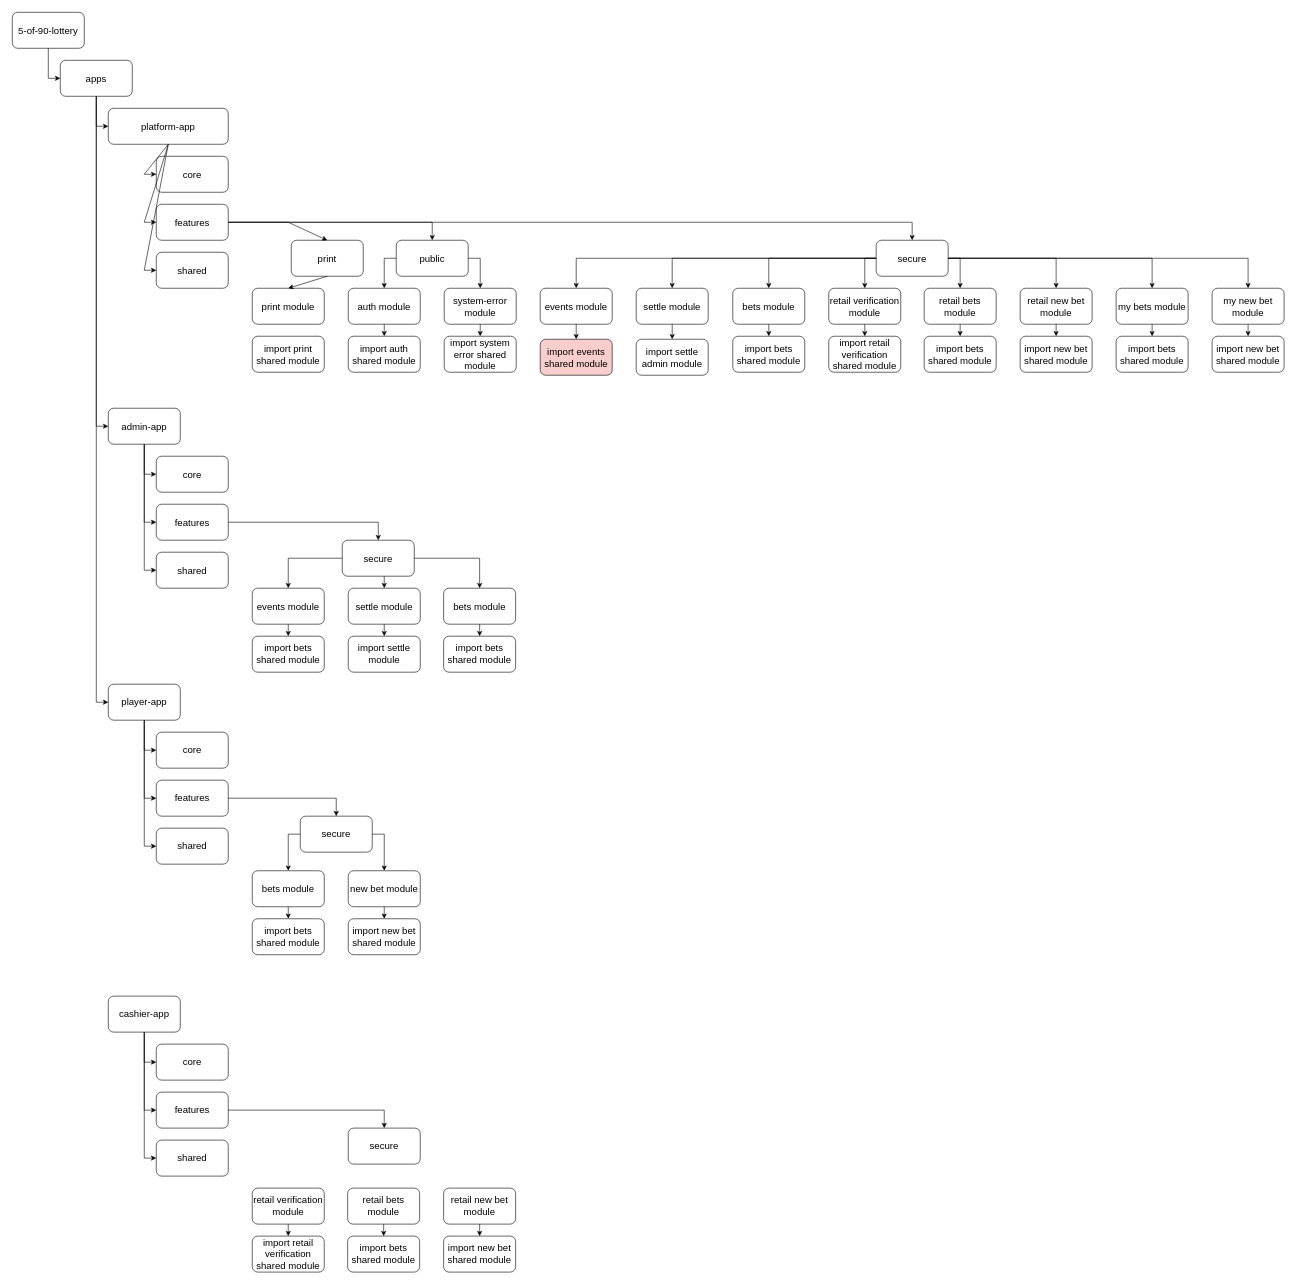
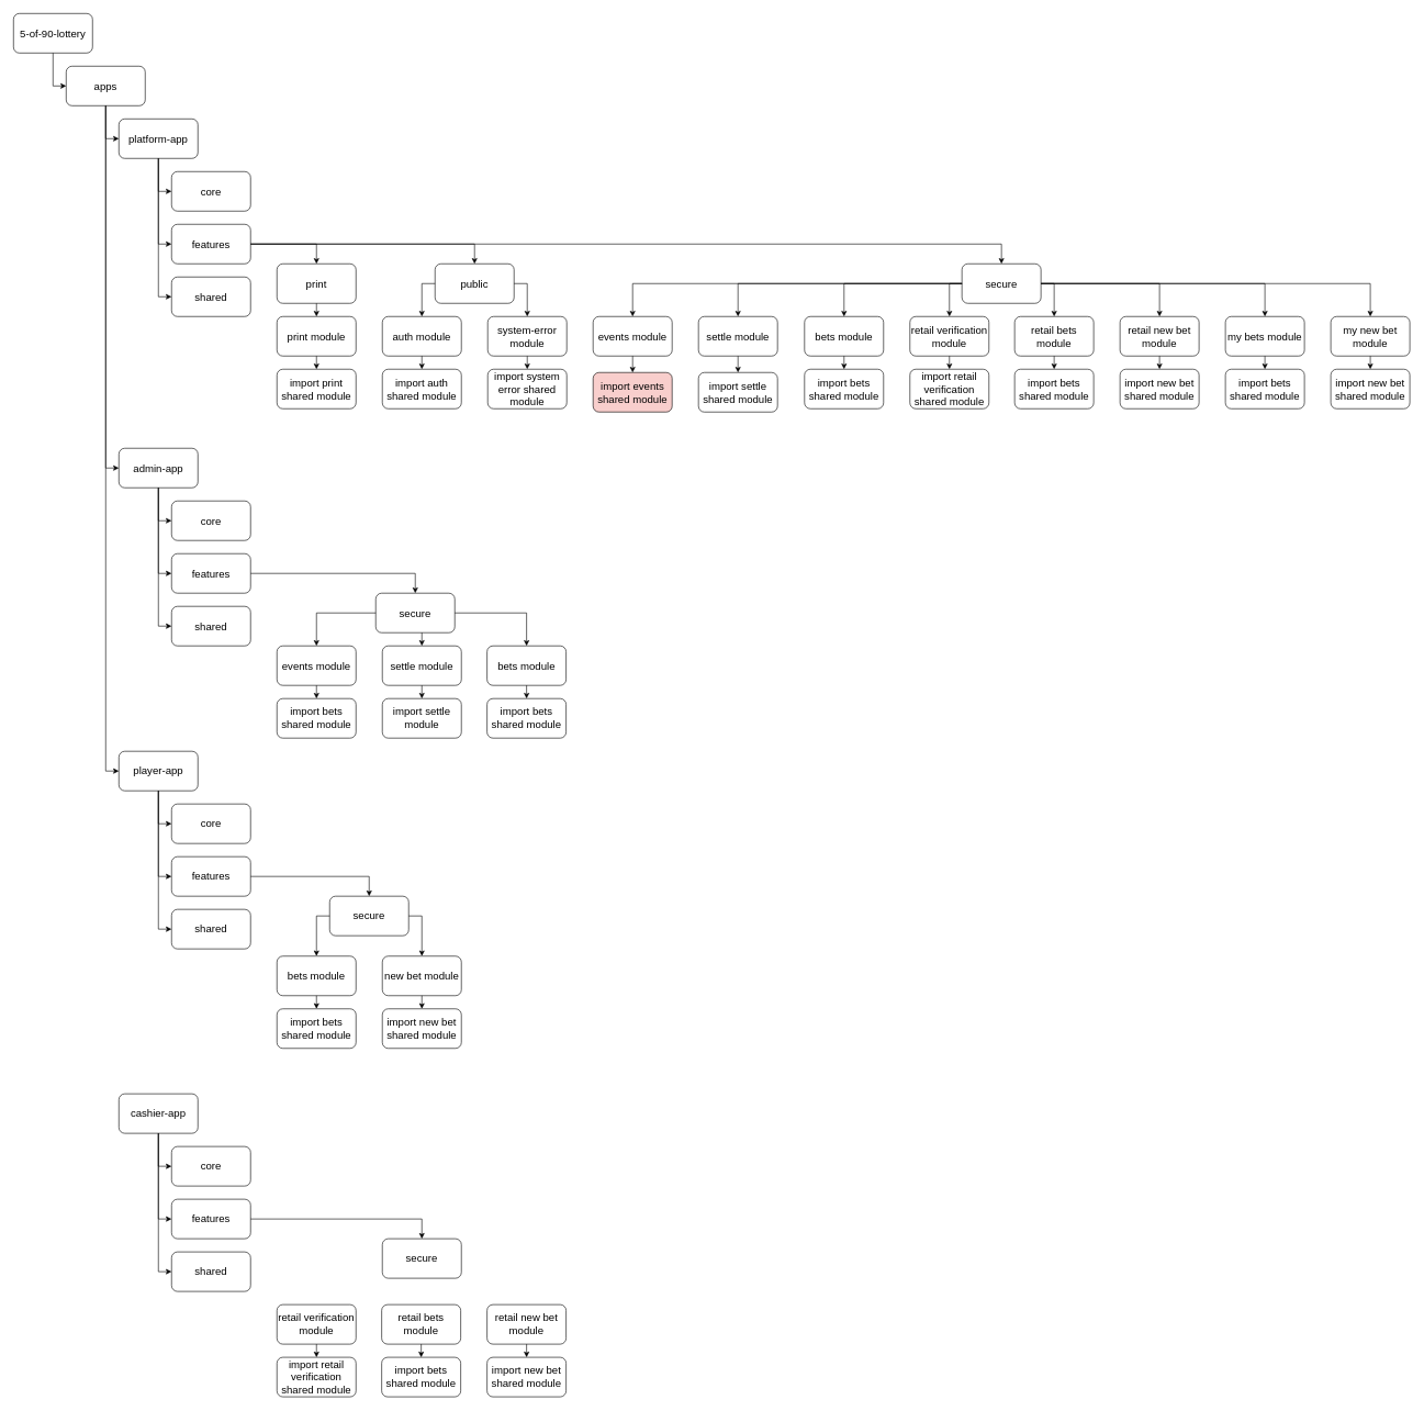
- <mxCell id="7" value="platform-app" style="rounded=1;whiteSpace=wrap;html=1;fontSize=16;" vertex="1" parent="1"><mxGeometry x="180" y="180" width="200" height="60" as="geometry" /></mxCell>
+ <mxCell id="7" value="platform-app" style="rounded=1;whiteSpace=wrap;html=1;fontSize=16;" vertex="1" parent="1"><mxGeometry x="180" y="180" width="120" height="60" as="geometry" /></mxCell>
- <mxCell id="16" value="print" style="rounded=1;whiteSpace=wrap;html=1;fontSize=16;" vertex="1" parent="1"><mxGeometry x="485" y="400" width="120" height="60" as="geometry" /></mxCell>
+ <mxCell id="16" value="print" style="rounded=1;whiteSpace=wrap;html=1;fontSize=16;" vertex="1" parent="1"><mxGeometry x="420" y="400" width="120" height="60" as="geometry" /></mxCell>
+ <mxCell id="21" value="" style="endArrow=classic;html=1;rounded=0;fontSize=16;entryX=0.5;entryY=0;entryDx=0;entryDy=0;exitX=0.5;exitY=1;exitDx=0;exitDy=0;" edge="1" parent="1" source="17" target="19"><mxGeometry width="50" height="50" relative="1" as="geometry"><mxPoint x="360" y="520" as="sourcePoint" /><mxPoint x="410" y="470" as="targetPoint" /></mxGeometry></mxCell>
- <mxCell id="80" value="import settle admin module" style="rounded=1;whiteSpace=wrap;html=1;fontSize=16;" vertex="1" parent="1"><mxGeometry x="1060" y="565" width="120" height="60" as="geometry" /></mxCell>
+ <mxCell id="80" value="import settle shared module" style="rounded=1;whiteSpace=wrap;html=1;fontSize=16;" vertex="1" parent="1"><mxGeometry x="1060" y="565" width="120" height="60" as="geometry" /></mxCell>
